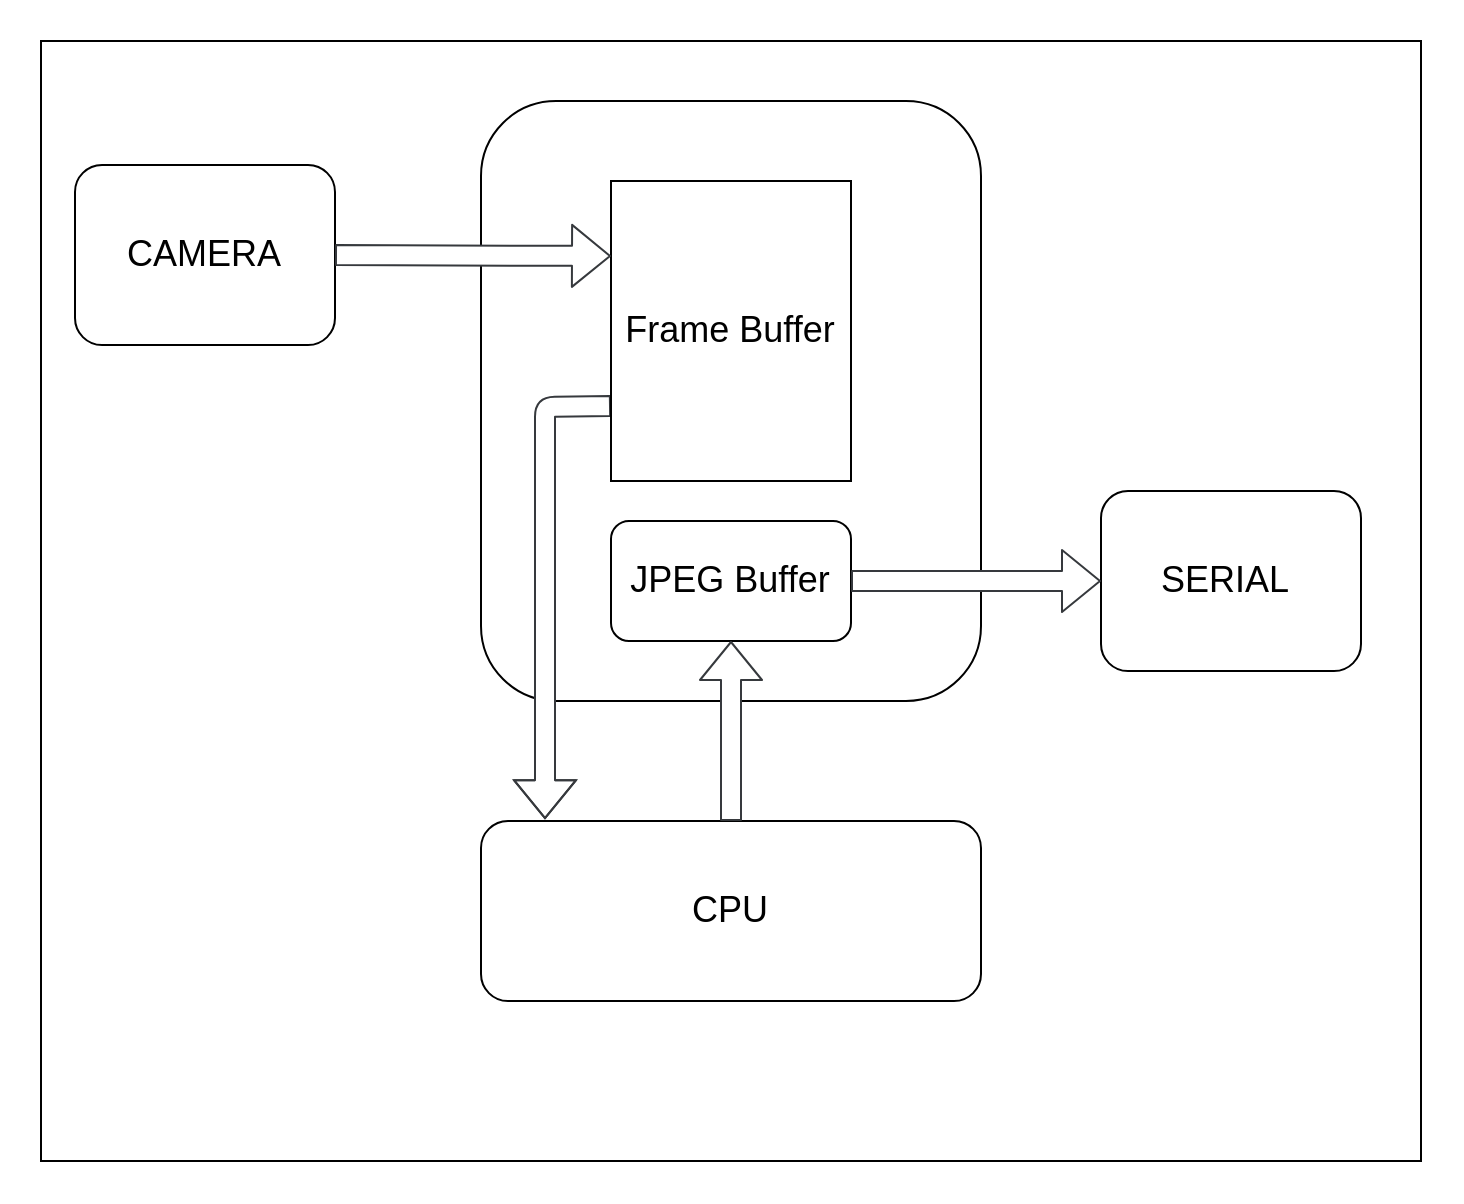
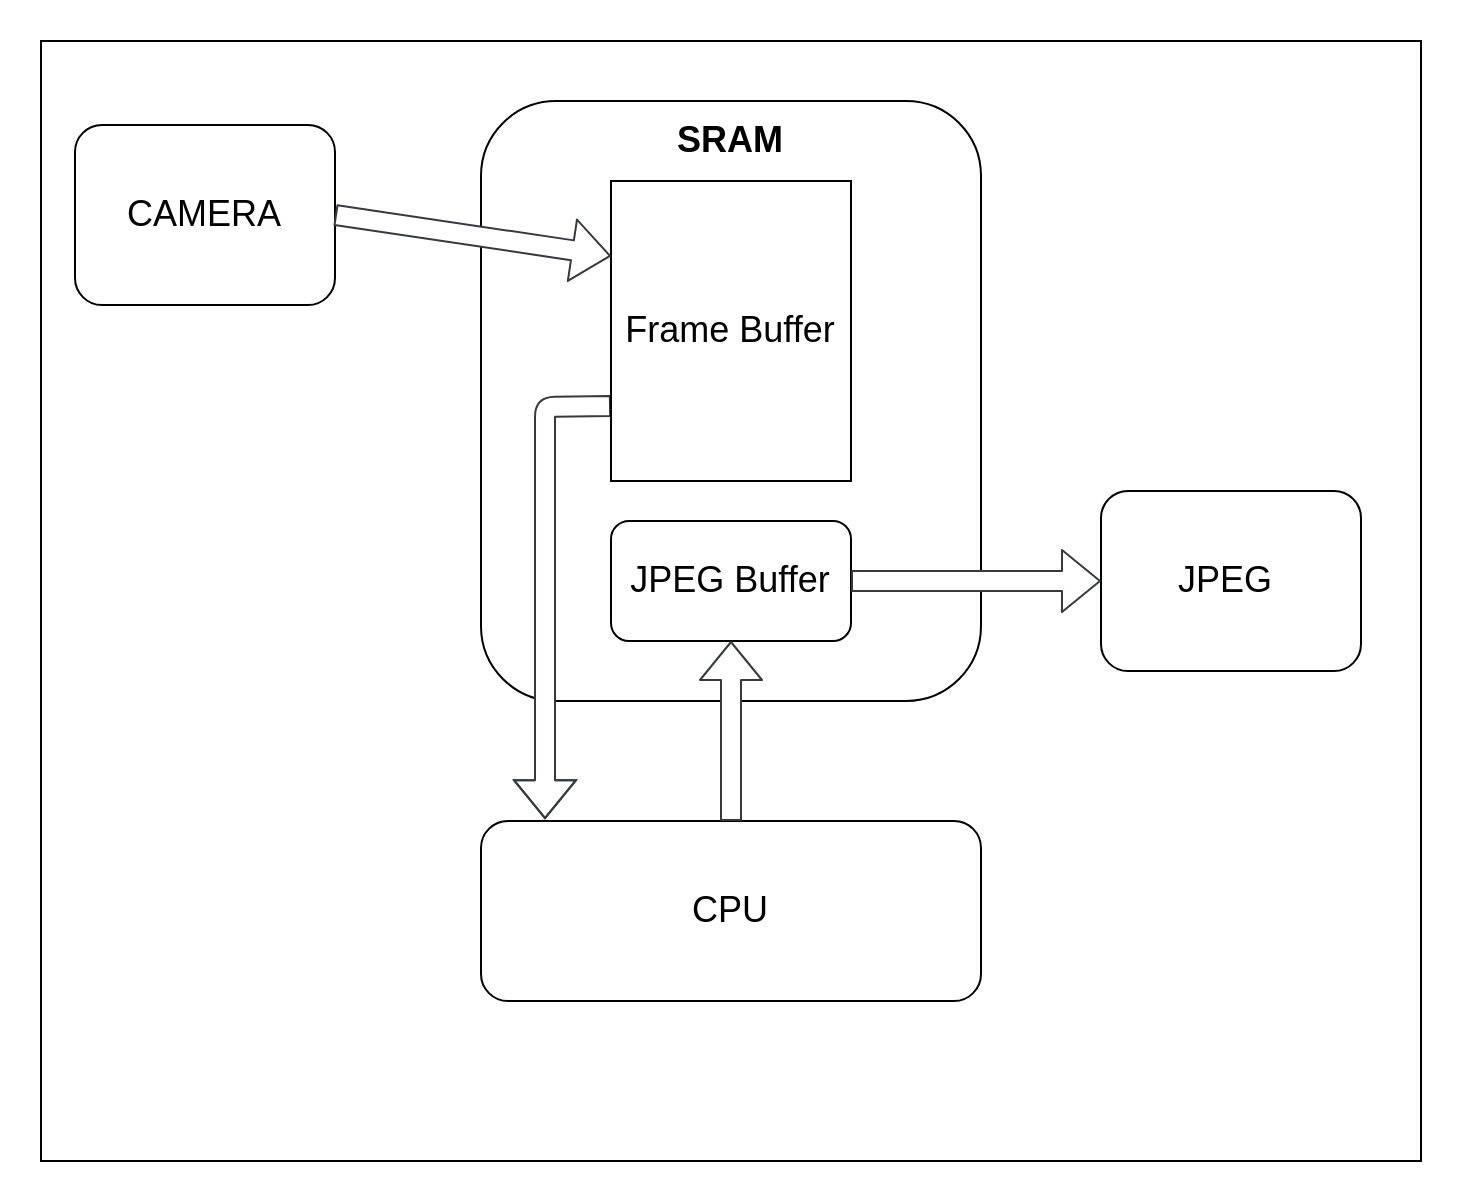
+ <mxCell id="8" value="&lt;font style=&quot;font-size: 18px&quot;&gt;&lt;b&gt;SRAM&lt;/b&gt;&lt;/font&gt;" style="text;html=1;strokeColor=none;fillColor=none;align=center;verticalAlign=middle;whiteSpace=wrap;rounded=0;" vertex="1" parent="1"><mxGeometry x="345" y="60" width="40" height="20" as="geometry" /></mxCell>
- <mxCell id="9" value="&lt;span style=&quot;font-size: 18px&quot;&gt;CAMERA&lt;/span&gt;" style="rounded=1;whiteSpace=wrap;html=1;" vertex="1" parent="1"><mxGeometry x="37" y="82" width="130" height="90" as="geometry" /></mxCell>
+ <mxCell id="9" value="&lt;span style=&quot;font-size: 18px&quot;&gt;CAMERA&lt;/span&gt;" style="rounded=1;whiteSpace=wrap;html=1;" vertex="1" parent="1"><mxGeometry x="37" y="62" width="130" height="90" as="geometry" /></mxCell>
- <mxCell id="12" value="&lt;span style=&quot;font-size: 18px&quot;&gt;SERIAL&amp;nbsp;&lt;/span&gt;" style="rounded=1;whiteSpace=wrap;html=1;" vertex="1" parent="1"><mxGeometry x="550" y="245" width="130" height="90" as="geometry" /></mxCell>
+ <mxCell id="12" value="&lt;span style=&quot;font-size: 18px&quot;&gt;JPEG&amp;nbsp;&lt;/span&gt;" style="rounded=1;whiteSpace=wrap;html=1;" vertex="1" parent="1"><mxGeometry x="550" y="245" width="130" height="90" as="geometry" /></mxCell>
